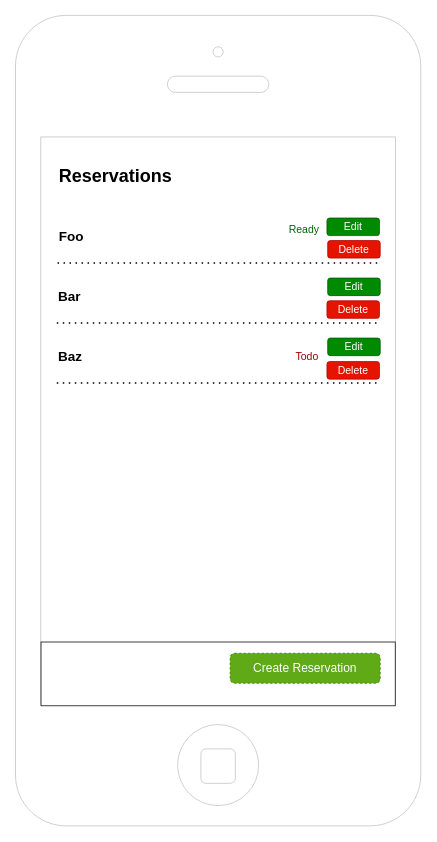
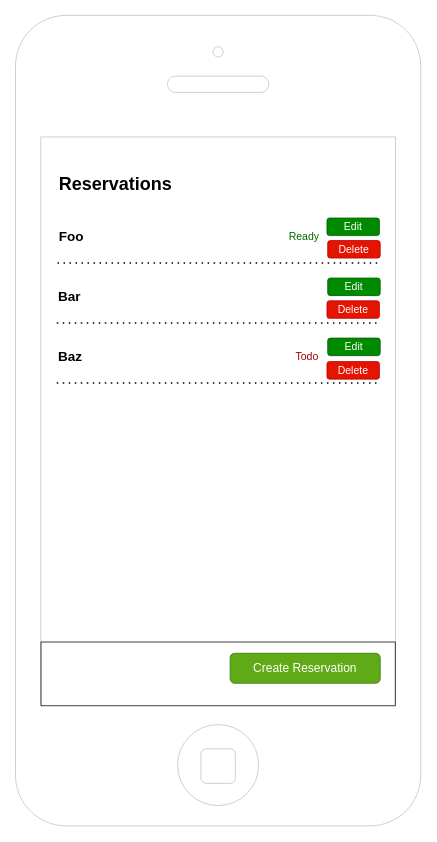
- <mxCell id="3" value="&lt;h1&gt;Reservations&lt;/h1&gt;" style="text;html=1;align=left;verticalAlign=middle;resizable=0;points=[];autosize=1;" parent="1" vertex="1"><mxGeometry x="76" y="210" width="170" height="50" as="geometry" /></mxCell>
+ <mxCell id="3" value="&lt;h1&gt;Reservations&lt;/h1&gt;" style="text;html=1;align=left;verticalAlign=middle;resizable=0;points=[];autosize=1;" parent="1" vertex="1"><mxGeometry x="76" y="220" width="170" height="50" as="geometry" /></mxCell>
- <mxCell id="15" value="&lt;p&gt;&lt;span style=&quot;font-weight: normal&quot;&gt;&lt;font style=&quot;font-size: 14px&quot;&gt;Ready&lt;/font&gt;&lt;/span&gt;&lt;/p&gt;" style="text;html=1;align=right;verticalAlign=middle;resizable=0;points=[];autosize=1;fontColor=#006600;" parent="1" vertex="1"><mxGeometry x="366" y="285" width="60" height="40" as="geometry" /></mxCell>
+ <mxCell id="15" value="&lt;p&gt;&lt;span style=&quot;font-weight: normal&quot;&gt;&lt;font style=&quot;font-size: 14px&quot;&gt;Ready&lt;/font&gt;&lt;/span&gt;&lt;/p&gt;" style="text;html=1;align=right;verticalAlign=middle;resizable=0;points=[];autosize=1;fontColor=#006600;" parent="1" vertex="1"><mxGeometry x="366" y="295" width="60" height="40" as="geometry" /></mxCell>
- <mxCell id="14" value="&lt;font style=&quot;font-size: 16px&quot;&gt;Create Reservation&lt;/font&gt;" style="rounded=1;html=1;shadow=0;dashed=1;whiteSpace=wrap;fontSize=10;fillColor=#60a917;align=center;strokeColor=#2D7600;fontColor=#ffffff;" parent="1" vertex="1"><mxGeometry x="306" y="870" width="200" height="40" as="geometry" /></mxCell>
+ <mxCell id="14" value="&lt;font style=&quot;font-size: 16px&quot;&gt;Create Reservation&lt;/font&gt;" style="rounded=1;html=1;shadow=0;dashed=0;whiteSpace=wrap;fontSize=10;fillColor=#60a917;align=center;strokeColor=#2D7600;fontColor=#ffffff;" parent="1" vertex="1"><mxGeometry x="306" y="870" width="200" height="40" as="geometry" /></mxCell>
